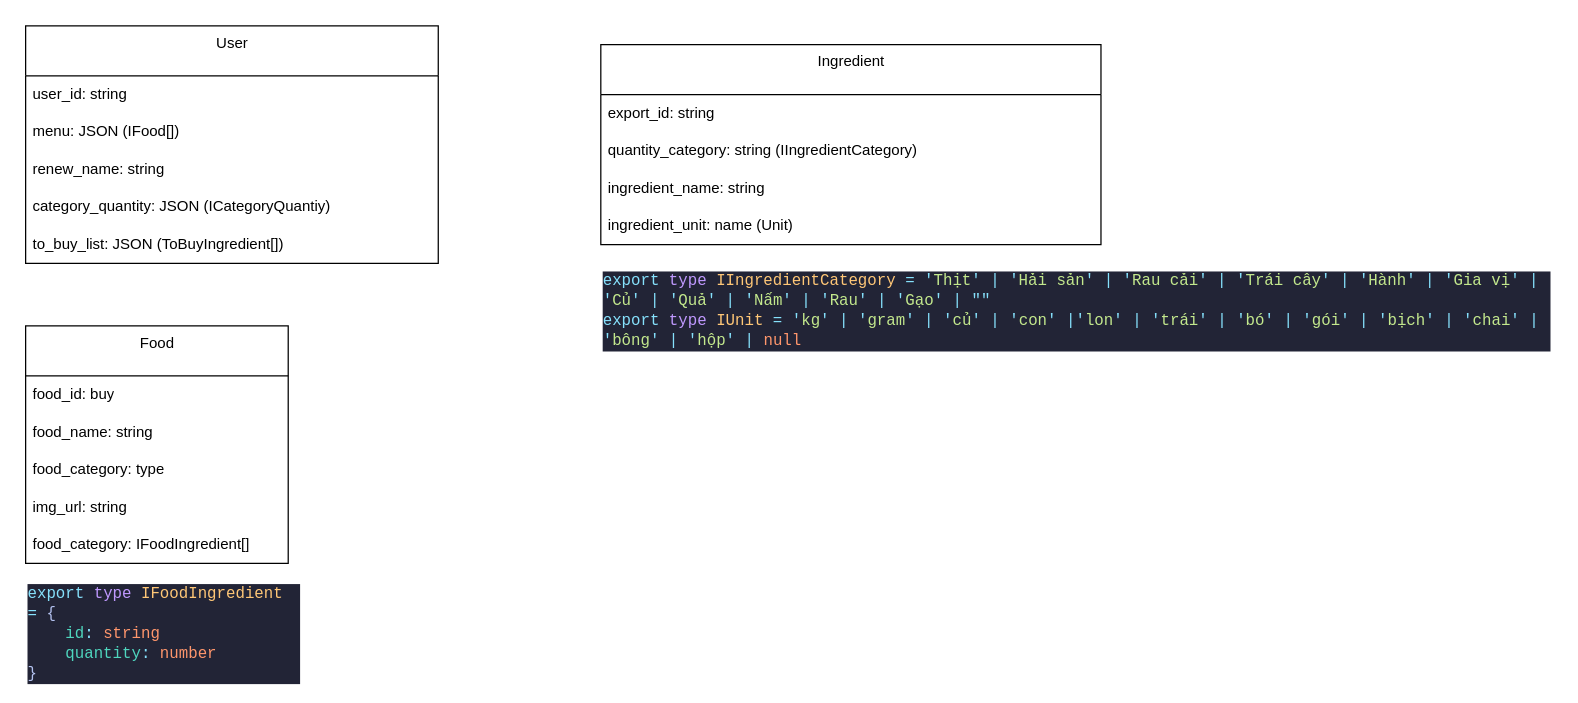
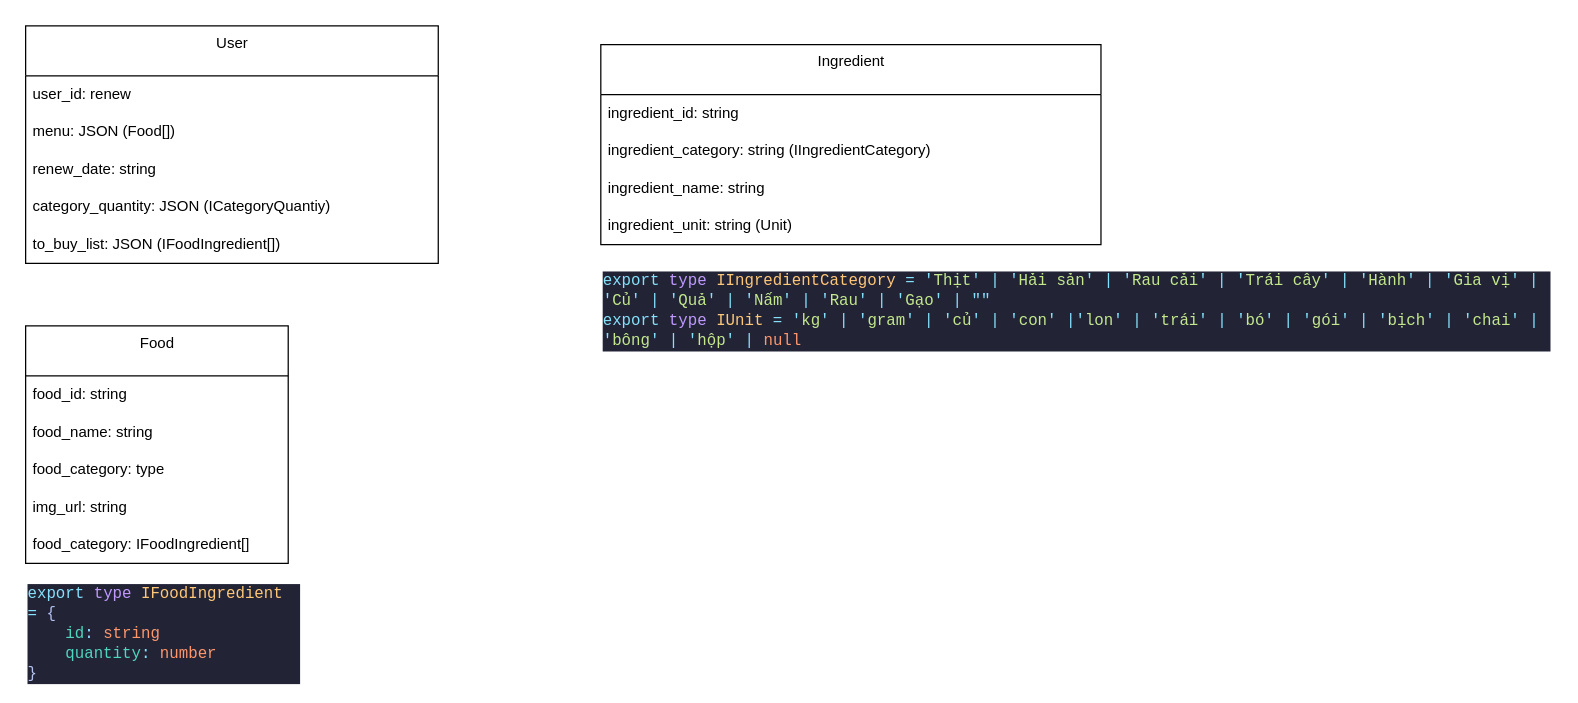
- <mxCell id="3" value="user_id: string" style="text;html=1;strokeColor=none;fillColor=none;align=left;verticalAlign=middle;spacingLeft=4;spacingRight=4;overflow=hidden;rotatable=0;points=[[0,0.5],[1,0.5]];portConstraint=eastwest;" parent="2" vertex="1"><mxGeometry y="40" width="330" height="30" as="geometry" /></mxCell>
+ <mxCell id="3" value="user_id: renew" style="text;html=1;strokeColor=none;fillColor=none;align=left;verticalAlign=middle;spacingLeft=4;spacingRight=4;overflow=hidden;rotatable=0;points=[[0,0.5],[1,0.5]];portConstraint=eastwest;" parent="2" vertex="1"><mxGeometry y="40" width="330" height="30" as="geometry" /></mxCell>
- <mxCell id="15" value="export_id: string" style="text;html=1;strokeColor=none;fillColor=none;align=left;verticalAlign=middle;spacingLeft=4;spacingRight=4;overflow=hidden;rotatable=0;points=[[0,0.5],[1,0.5]];portConstraint=eastwest;" parent="14" vertex="1"><mxGeometry y="40" width="400" height="30" as="geometry" /></mxCell>
+ <mxCell id="15" value="ingredient_id: string" style="text;html=1;strokeColor=none;fillColor=none;align=left;verticalAlign=middle;spacingLeft=4;spacingRight=4;overflow=hidden;rotatable=0;points=[[0,0.5],[1,0.5]];portConstraint=eastwest;" parent="14" vertex="1"><mxGeometry y="40" width="400" height="30" as="geometry" /></mxCell>
- <mxCell id="4" value="menu: JSON (IFood[])" style="text;html=1;strokeColor=none;fillColor=none;align=left;verticalAlign=middle;spacingLeft=4;spacingRight=4;overflow=hidden;rotatable=0;points=[[0,0.5],[1,0.5]];portConstraint=eastwest;" parent="2" vertex="1"><mxGeometry y="70" width="330" height="30" as="geometry" /></mxCell>
+ <mxCell id="4" value="menu: JSON (Food[])" style="text;html=1;strokeColor=none;fillColor=none;align=left;verticalAlign=middle;spacingLeft=4;spacingRight=4;overflow=hidden;rotatable=0;points=[[0,0.5],[1,0.5]];portConstraint=eastwest;" parent="2" vertex="1"><mxGeometry y="70" width="330" height="30" as="geometry" /></mxCell>
- <mxCell id="16" value="quantity_category: string (IIngredientCategory)" style="text;html=1;strokeColor=none;fillColor=none;align=left;verticalAlign=middle;spacingLeft=4;spacingRight=4;overflow=hidden;rotatable=0;points=[[0,0.5],[1,0.5]];portConstraint=eastwest;" parent="14" vertex="1"><mxGeometry y="70" width="400" height="30" as="geometry" /></mxCell>
+ <mxCell id="16" value="ingredient_category: string (IIngredientCategory)" style="text;html=1;strokeColor=none;fillColor=none;align=left;verticalAlign=middle;spacingLeft=4;spacingRight=4;overflow=hidden;rotatable=0;points=[[0,0.5],[1,0.5]];portConstraint=eastwest;" parent="14" vertex="1"><mxGeometry y="70" width="400" height="30" as="geometry" /></mxCell>
- <mxCell id="5" value="renew_name: string" style="text;html=1;strokeColor=none;fillColor=none;align=left;verticalAlign=middle;spacingLeft=4;spacingRight=4;overflow=hidden;rotatable=0;points=[[0,0.5],[1,0.5]];portConstraint=eastwest;" parent="2" vertex="1"><mxGeometry y="100" width="330" height="30" as="geometry" /></mxCell>
+ <mxCell id="5" value="renew_date: string" style="text;html=1;strokeColor=none;fillColor=none;align=left;verticalAlign=middle;spacingLeft=4;spacingRight=4;overflow=hidden;rotatable=0;points=[[0,0.5],[1,0.5]];portConstraint=eastwest;" parent="2" vertex="1"><mxGeometry y="100" width="330" height="30" as="geometry" /></mxCell>
- <mxCell id="18" value="ingredient_unit: name (Unit)" style="text;html=1;strokeColor=none;fillColor=none;align=left;verticalAlign=middle;spacingLeft=4;spacingRight=4;overflow=hidden;rotatable=0;points=[[0,0.5],[1,0.5]];portConstraint=eastwest;" parent="14" vertex="1"><mxGeometry y="130" width="400" height="30" as="geometry" /></mxCell>
+ <mxCell id="18" value="ingredient_unit: string (Unit)" style="text;html=1;strokeColor=none;fillColor=none;align=left;verticalAlign=middle;spacingLeft=4;spacingRight=4;overflow=hidden;rotatable=0;points=[[0,0.5],[1,0.5]];portConstraint=eastwest;" parent="14" vertex="1"><mxGeometry y="130" width="400" height="30" as="geometry" /></mxCell>
- <mxCell id="7" value="to_buy_list: JSON (ToBuyIngredient[])" style="text;html=1;strokeColor=none;fillColor=none;align=left;verticalAlign=middle;spacingLeft=4;spacingRight=4;overflow=hidden;rotatable=0;points=[[0,0.5],[1,0.5]];portConstraint=eastwest;" parent="2" vertex="1"><mxGeometry y="160" width="330" height="30" as="geometry" /></mxCell>
+ <mxCell id="7" value="to_buy_list: JSON (IFoodIngredient[])" style="text;html=1;strokeColor=none;fillColor=none;align=left;verticalAlign=middle;spacingLeft=4;spacingRight=4;overflow=hidden;rotatable=0;points=[[0,0.5],[1,0.5]];portConstraint=eastwest;" parent="2" vertex="1"><mxGeometry y="160" width="330" height="30" as="geometry" /></mxCell>
- <mxCell id="9" value="food_id: buy" style="text;html=1;strokeColor=none;fillColor=none;align=left;verticalAlign=middle;spacingLeft=4;spacingRight=4;overflow=hidden;rotatable=0;points=[[0,0.5],[1,0.5]];portConstraint=eastwest;" parent="8" vertex="1"><mxGeometry y="40" width="210" height="30" as="geometry" /></mxCell>
+ <mxCell id="9" value="food_id: string" style="text;html=1;strokeColor=none;fillColor=none;align=left;verticalAlign=middle;spacingLeft=4;spacingRight=4;overflow=hidden;rotatable=0;points=[[0,0.5],[1,0.5]];portConstraint=eastwest;" parent="8" vertex="1"><mxGeometry y="40" width="210" height="30" as="geometry" /></mxCell>
